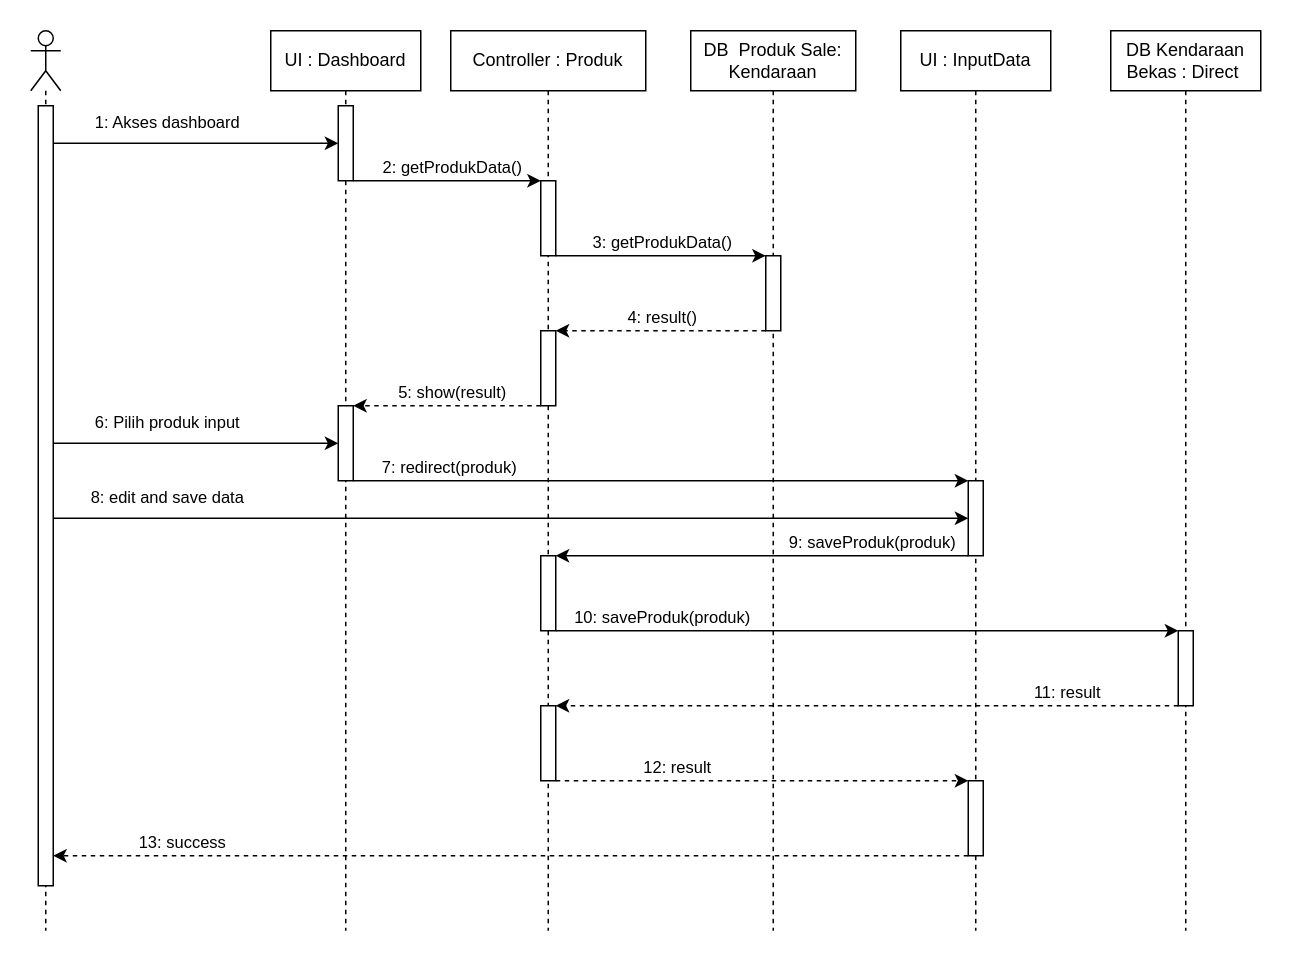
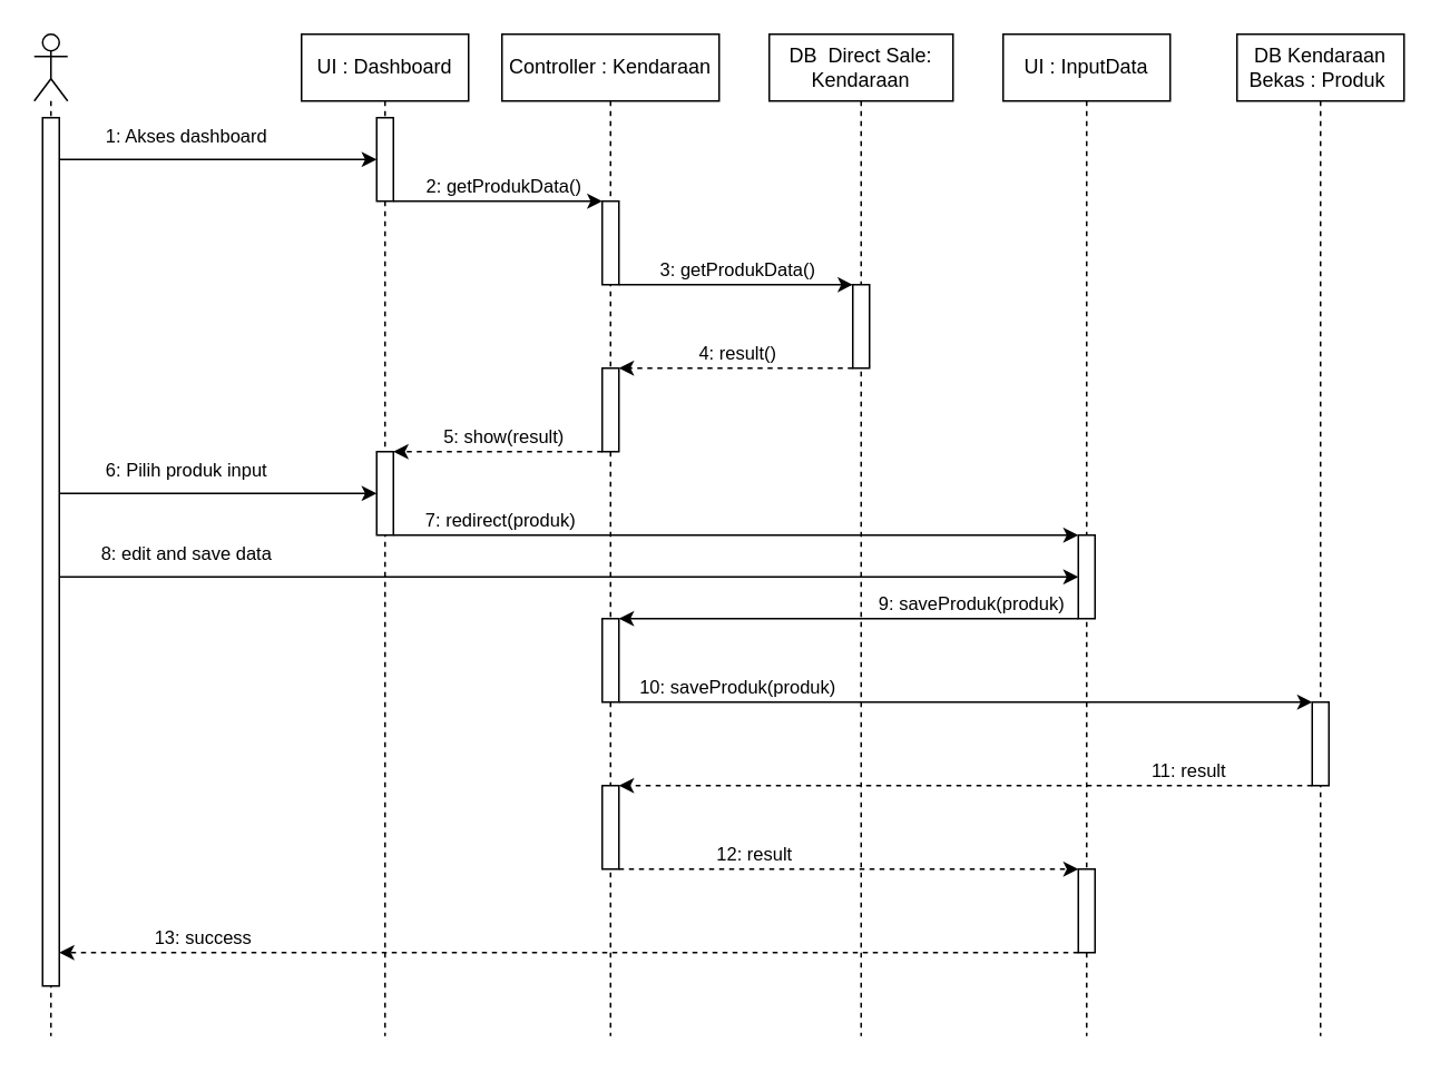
- <mxCell id="7" value="Controller : Produk" style="shape=umlLifeline;perimeter=lifelinePerimeter;whiteSpace=wrap;html=1;container=1;collapsible=0;recursiveResize=0;outlineConnect=0;" vertex="1" parent="1"><mxGeometry x="300" y="20" width="130" height="600" as="geometry" /></mxCell>
+ <mxCell id="7" value="Controller : Kendaraan" style="shape=umlLifeline;perimeter=lifelinePerimeter;whiteSpace=wrap;html=1;container=1;collapsible=0;recursiveResize=0;outlineConnect=0;" vertex="1" parent="1"><mxGeometry x="300" y="20" width="130" height="600" as="geometry" /></mxCell>
- <mxCell id="16" value="DB&amp;nbsp; Produk Sale: Kendaraan" style="shape=umlLifeline;perimeter=lifelinePerimeter;whiteSpace=wrap;html=1;container=1;collapsible=0;recursiveResize=0;outlineConnect=0;" vertex="1" parent="1"><mxGeometry x="460" y="20" width="110" height="600" as="geometry" /></mxCell>
+ <mxCell id="16" value="DB&amp;nbsp; Direct Sale: Kendaraan" style="shape=umlLifeline;perimeter=lifelinePerimeter;whiteSpace=wrap;html=1;container=1;collapsible=0;recursiveResize=0;outlineConnect=0;" vertex="1" parent="1"><mxGeometry x="460" y="20" width="110" height="600" as="geometry" /></mxCell>
- <mxCell id="12" value="DB Kendaraan Bekas : Direct&amp;nbsp;" style="shape=umlLifeline;perimeter=lifelinePerimeter;whiteSpace=wrap;html=1;container=1;collapsible=0;recursiveResize=0;outlineConnect=0;" vertex="1" parent="1"><mxGeometry x="740" y="20" width="100" height="600" as="geometry" /></mxCell>
+ <mxCell id="12" value="DB Kendaraan Bekas : Produk&amp;nbsp;" style="shape=umlLifeline;perimeter=lifelinePerimeter;whiteSpace=wrap;html=1;container=1;collapsible=0;recursiveResize=0;outlineConnect=0;" vertex="1" parent="1"><mxGeometry x="740" y="20" width="100" height="600" as="geometry" /></mxCell>
